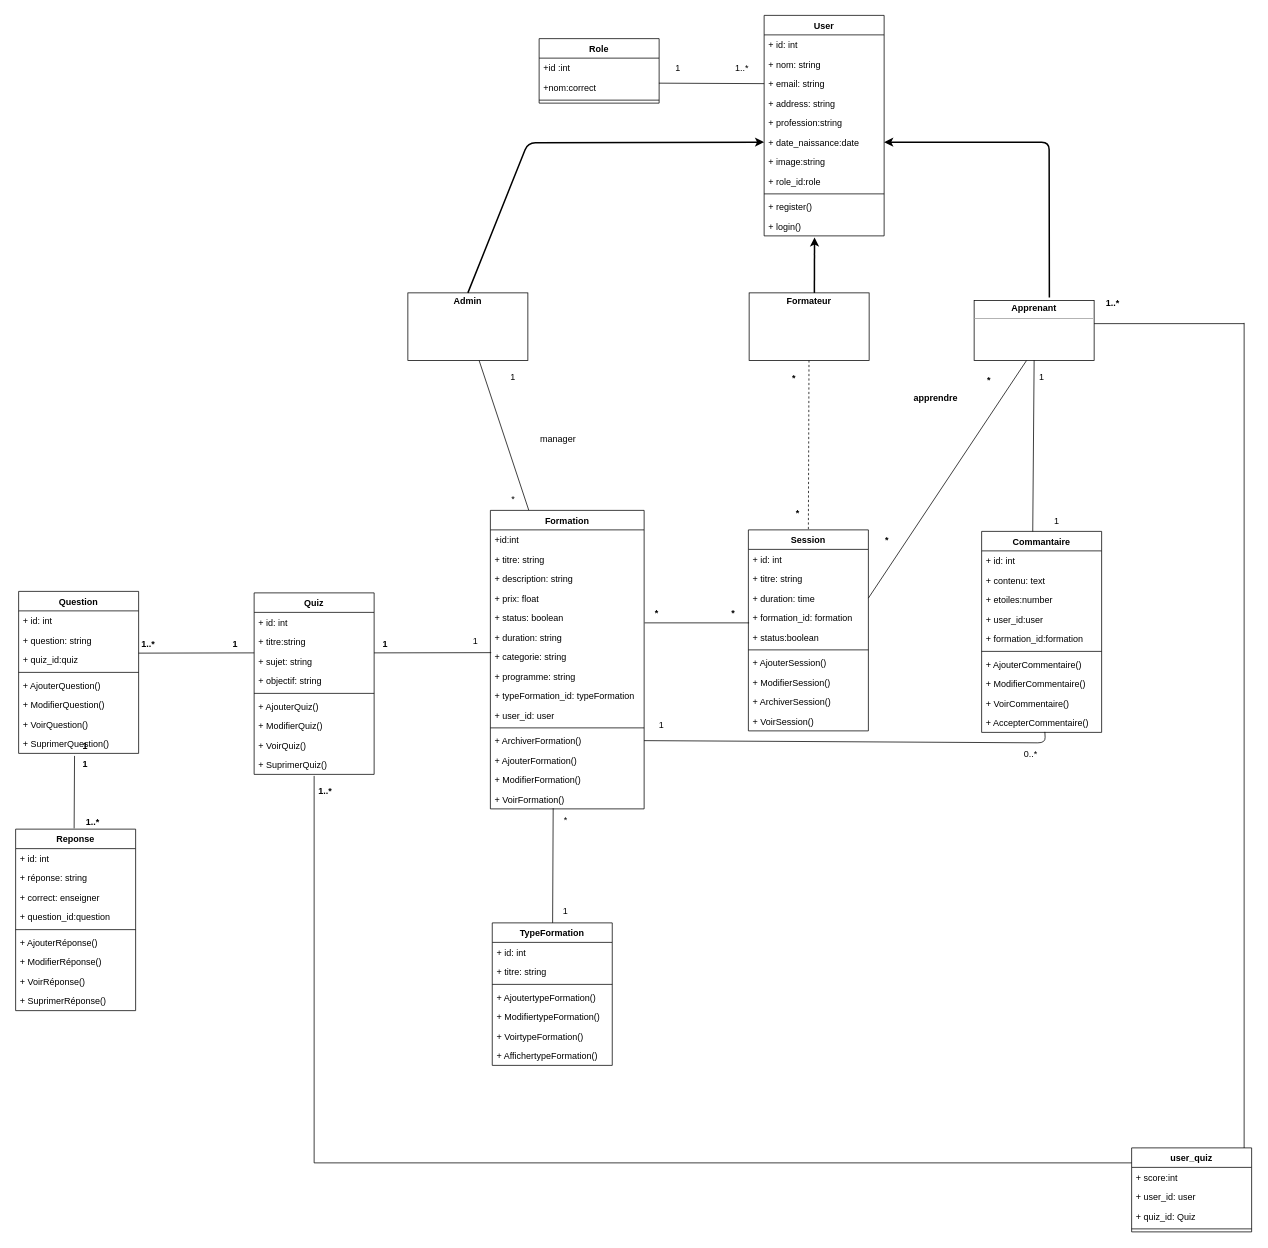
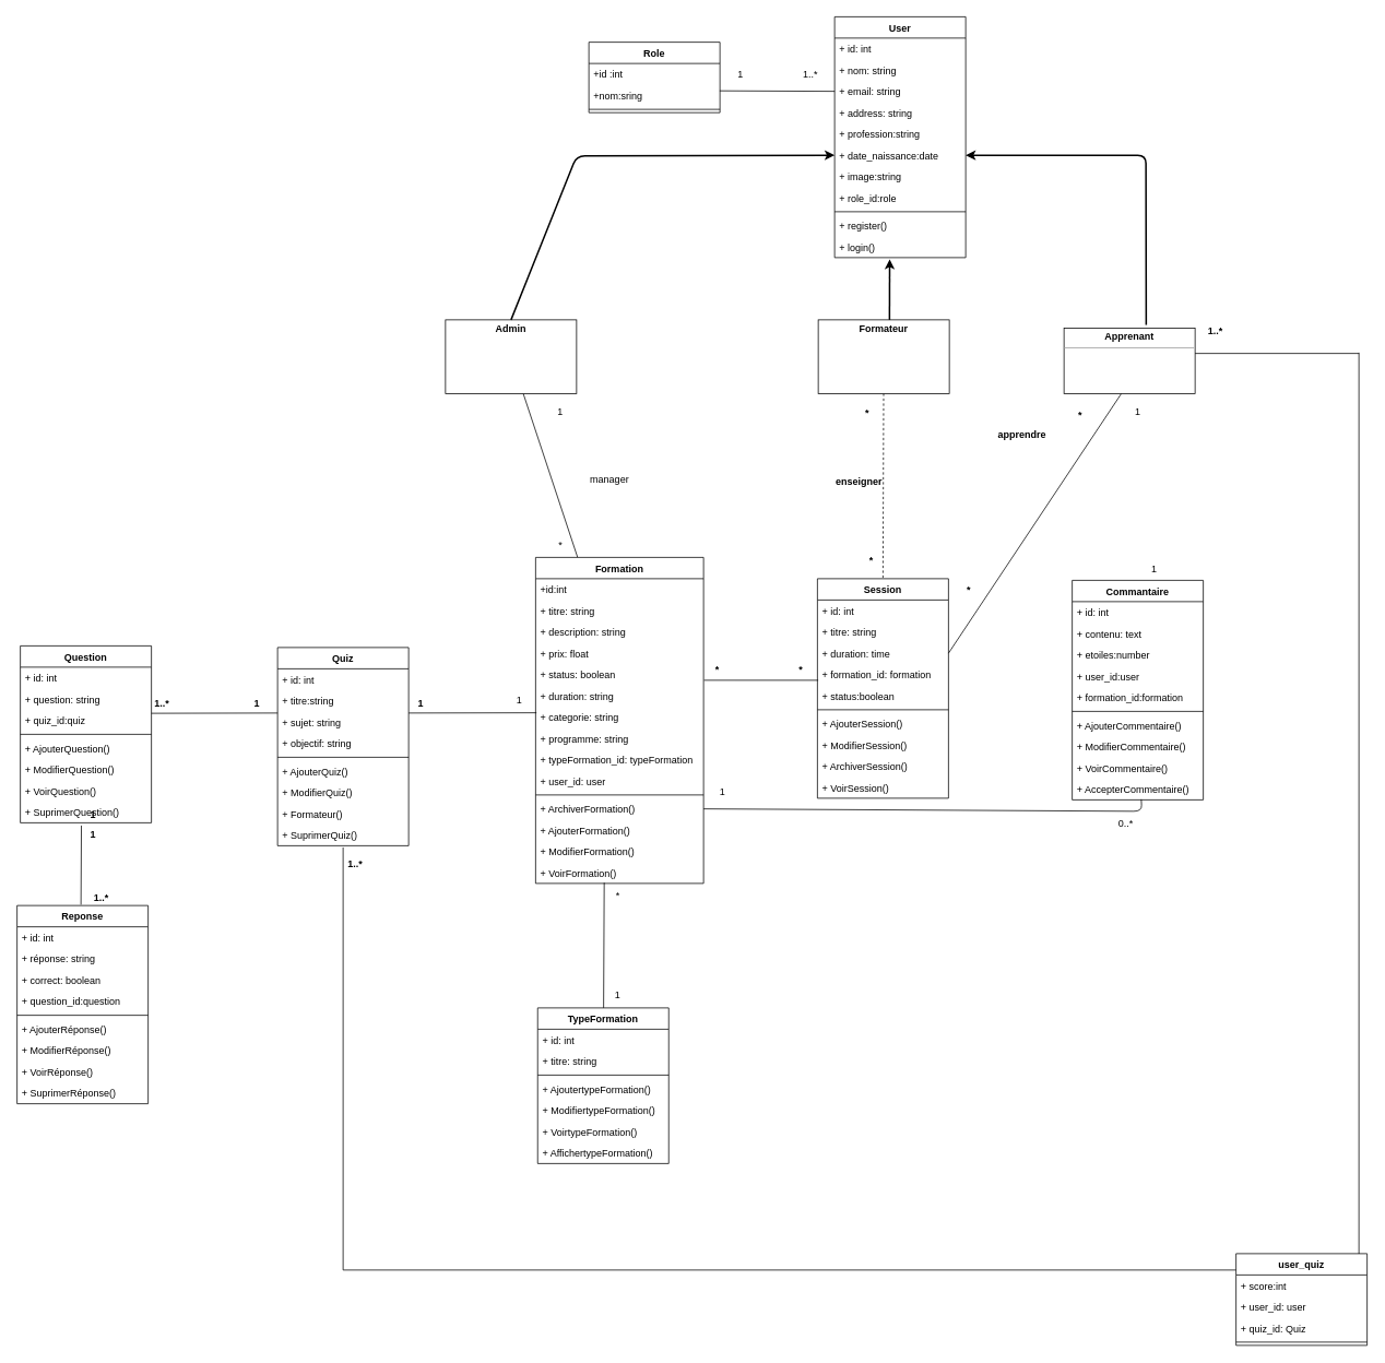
- <mxCell id="104" value="+nom:correct" style="text;strokeColor=none;fillColor=none;align=left;verticalAlign=top;spacingLeft=4;spacingRight=4;overflow=hidden;rotatable=0;points=[[0,0.5],[1,0.5]];portConstraint=eastwest;" vertex="1" parent="102"><mxGeometry y="52" width="160" height="26" as="geometry" /></mxCell>
+ <mxCell id="104" value="+nom:sring" style="text;strokeColor=none;fillColor=none;align=left;verticalAlign=top;spacingLeft=4;spacingRight=4;overflow=hidden;rotatable=0;points=[[0,0.5],[1,0.5]];portConstraint=eastwest;" vertex="1" parent="102"><mxGeometry y="52" width="160" height="26" as="geometry" /></mxCell>
+ <mxCell id="20" value="enseigner" style="text;align=center;fontStyle=1;verticalAlign=middle;spacingLeft=3;spacingRight=3;strokeColor=none;rotatable=0;points=[[0,0.5],[1,0.5]];portConstraint=eastwest;" vertex="1" parent="1"><mxGeometry x="1008" y="574" width="80" height="26" as="geometry" /></mxCell>
- <mxCell id="62" style="edgeStyle=none;html=1;entryX=0.5;entryY=1;entryDx=0;entryDy=0;startArrow=none;startFill=0;endArrow=none;endFill=0;exitX=0.426;exitY=0.007;exitDx=0;exitDy=0;exitPerimeter=0;" edge="1" parent="1" source="63" target="3"><mxGeometry relative="1" as="geometry" /></mxCell>
- <mxCell id="16" value="+ VoirQuiz()" style="text;strokeColor=none;fillColor=none;align=left;verticalAlign=top;spacingLeft=4;spacingRight=4;overflow=hidden;rotatable=0;points=[[0,0.5],[1,0.5]];portConstraint=eastwest;" vertex="1" parent="8"><mxGeometry y="190" width="160" height="26" as="geometry" /></mxCell>
+ <mxCell id="16" value="+ Formateur()" style="text;strokeColor=none;fillColor=none;align=left;verticalAlign=top;spacingLeft=4;spacingRight=4;overflow=hidden;rotatable=0;points=[[0,0.5],[1,0.5]];portConstraint=eastwest;" vertex="1" parent="8"><mxGeometry y="190" width="160" height="26" as="geometry" /></mxCell>
- <mxCell id="126" value="+ correct: enseigner" style="text;strokeColor=none;fillColor=none;align=left;verticalAlign=top;spacingLeft=4;spacingRight=4;overflow=hidden;rotatable=0;points=[[0,0.5],[1,0.5]];portConstraint=eastwest;" vertex="1" parent="123"><mxGeometry y="78" width="160" height="26" as="geometry" /></mxCell>
+ <mxCell id="126" value="+ correct: boolean" style="text;strokeColor=none;fillColor=none;align=left;verticalAlign=top;spacingLeft=4;spacingRight=4;overflow=hidden;rotatable=0;points=[[0,0.5],[1,0.5]];portConstraint=eastwest;" vertex="1" parent="123"><mxGeometry y="78" width="160" height="26" as="geometry" /></mxCell>
